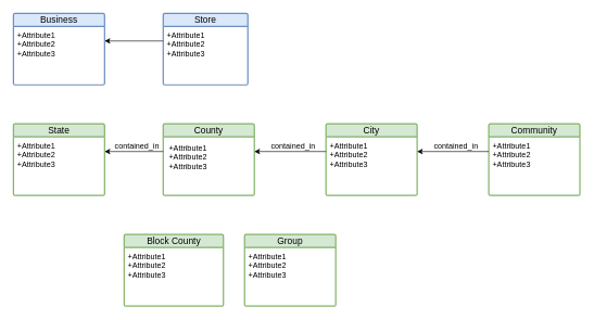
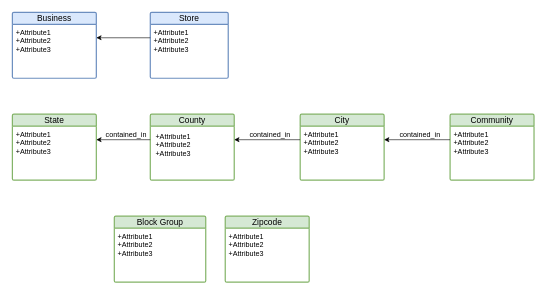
- <mxCell id="7" value="Block County" style="swimlane;childLayout=stackLayout;horizontal=1;startSize=20;horizontalStack=0;rounded=1;fontSize=14;fontStyle=0;strokeWidth=2;resizeParent=0;resizeLast=1;shadow=0;dashed=0;align=center;arcSize=4;whiteSpace=wrap;html=1;fillColor=#d5e8d4;strokeColor=#82b366;" vertex="1" parent="1"><mxGeometry x="190" y="360" width="152.5" height="110" as="geometry"><mxRectangle x="470" y="270" width="120" height="30" as="alternateBounds" /></mxGeometry></mxCell>
+ <mxCell id="7" value="Block Group" style="swimlane;childLayout=stackLayout;horizontal=1;startSize=20;horizontalStack=0;rounded=1;fontSize=14;fontStyle=0;strokeWidth=2;resizeParent=0;resizeLast=1;shadow=0;dashed=0;align=center;arcSize=4;whiteSpace=wrap;html=1;fillColor=#d5e8d4;strokeColor=#82b366;" vertex="1" parent="1"><mxGeometry x="190" y="360" width="152.5" height="110" as="geometry"><mxRectangle x="470" y="270" width="120" height="30" as="alternateBounds" /></mxGeometry></mxCell>
- <mxCell id="9" value="Group" style="swimlane;childLayout=stackLayout;horizontal=1;startSize=20;horizontalStack=0;rounded=1;fontSize=14;fontStyle=0;strokeWidth=2;resizeParent=0;resizeLast=1;shadow=0;dashed=0;align=center;arcSize=4;whiteSpace=wrap;html=1;fillColor=#d5e8d4;strokeColor=#82b366;" vertex="1" parent="1"><mxGeometry x="375" y="360" width="140" height="110" as="geometry" /></mxCell>
+ <mxCell id="9" value="Zipcode" style="swimlane;childLayout=stackLayout;horizontal=1;startSize=20;horizontalStack=0;rounded=1;fontSize=14;fontStyle=0;strokeWidth=2;resizeParent=0;resizeLast=1;shadow=0;dashed=0;align=center;arcSize=4;whiteSpace=wrap;html=1;fillColor=#d5e8d4;strokeColor=#82b366;" vertex="1" parent="1"><mxGeometry x="375" y="360" width="140" height="110" as="geometry" /></mxCell>
